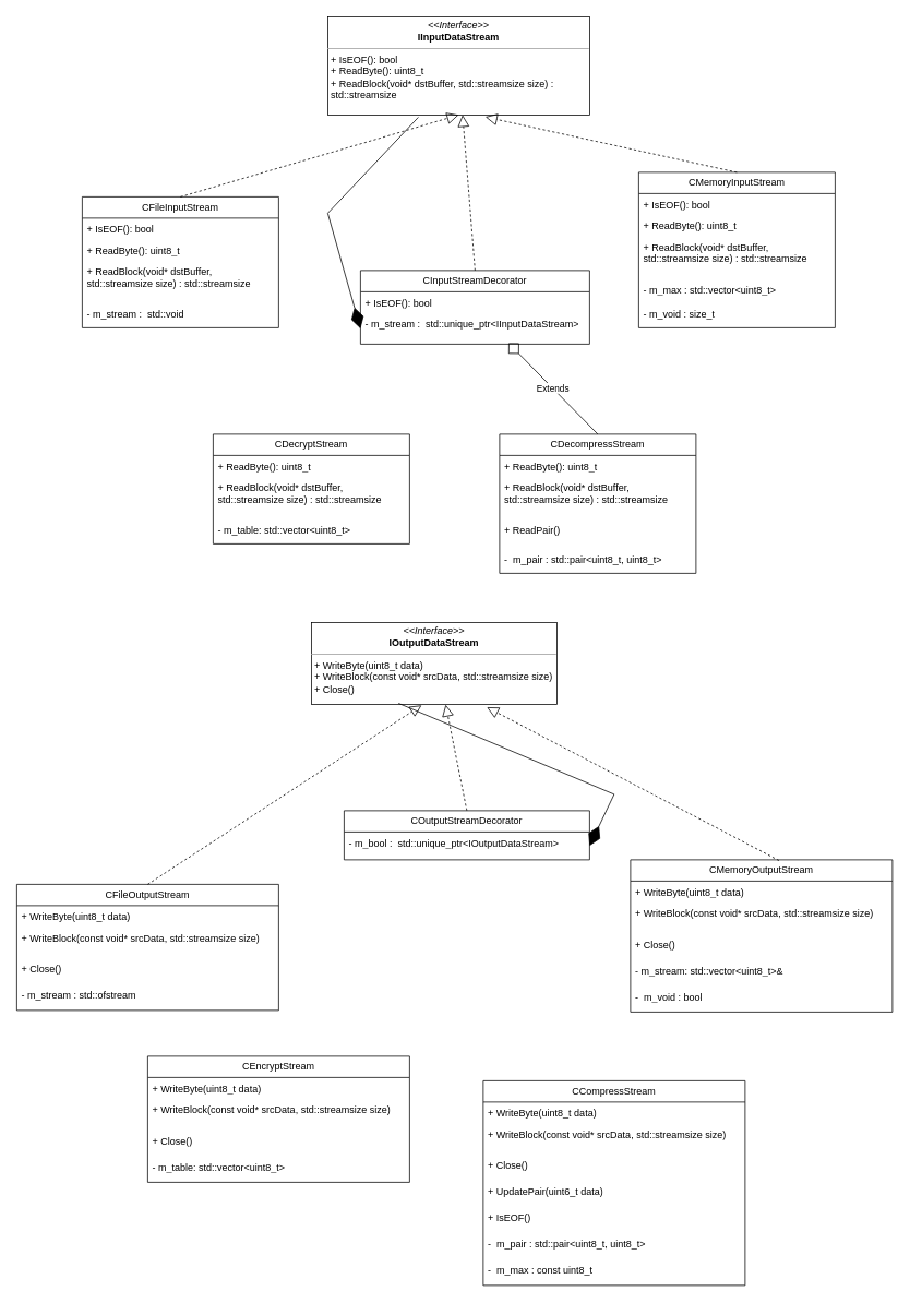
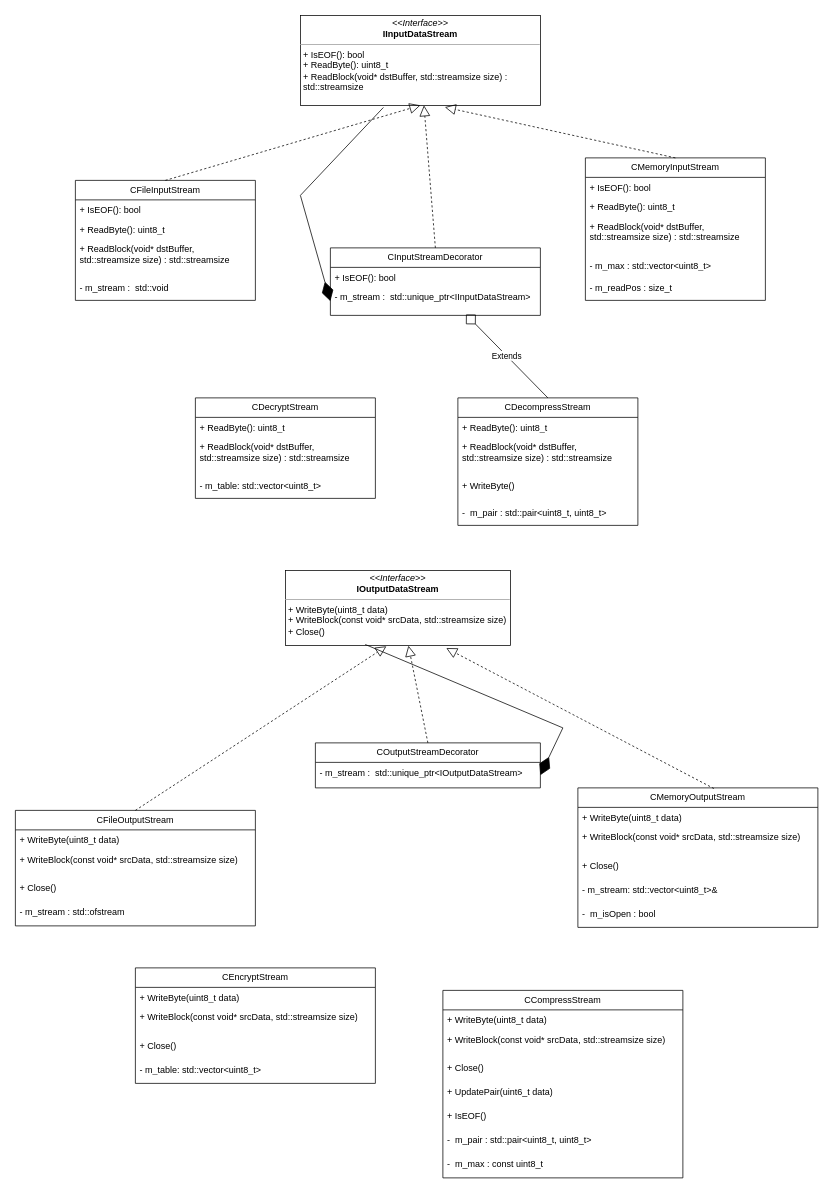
- <mxCell id="13" value="- m_void : size_t" style="text;strokeColor=none;fillColor=none;align=left;verticalAlign=top;spacingLeft=4;spacingRight=4;overflow=hidden;rotatable=0;points=[[0,0.5],[1,0.5]];portConstraint=eastwest;whiteSpace=wrap;html=1;" parent="8" vertex="1"><mxGeometry y="160" width="240" height="30" as="geometry" /></mxCell>
+ <mxCell id="13" value="- m_readPos : size_t" style="text;strokeColor=none;fillColor=none;align=left;verticalAlign=top;spacingLeft=4;spacingRight=4;overflow=hidden;rotatable=0;points=[[0,0.5],[1,0.5]];portConstraint=eastwest;whiteSpace=wrap;html=1;" parent="8" vertex="1"><mxGeometry y="160" width="240" height="30" as="geometry" /></mxCell>
- <mxCell id="21" value="+&amp;nbsp;ReadPair()" style="text;strokeColor=none;fillColor=none;align=left;verticalAlign=top;spacingLeft=4;spacingRight=4;overflow=hidden;rotatable=0;points=[[0,0.5],[1,0.5]];portConstraint=eastwest;whiteSpace=wrap;html=1;" parent="18" vertex="1"><mxGeometry y="104" width="240" height="36" as="geometry" /></mxCell>
+ <mxCell id="21" value="+&amp;nbsp;WriteByte()" style="text;strokeColor=none;fillColor=none;align=left;verticalAlign=top;spacingLeft=4;spacingRight=4;overflow=hidden;rotatable=0;points=[[0,0.5],[1,0.5]];portConstraint=eastwest;whiteSpace=wrap;html=1;" parent="18" vertex="1"><mxGeometry y="104" width="240" height="36" as="geometry" /></mxCell>
- <mxCell id="27" value="- m_bool :&amp;nbsp;&amp;nbsp;std::unique_ptr&amp;lt;IOutputDataStream&amp;gt;" style="text;strokeColor=none;fillColor=none;align=left;verticalAlign=top;spacingLeft=4;spacingRight=4;overflow=hidden;rotatable=0;points=[[0,0.5],[1,0.5]];portConstraint=eastwest;whiteSpace=wrap;html=1;" parent="26" vertex="1"><mxGeometry y="26" width="300" height="34" as="geometry" /></mxCell>
+ <mxCell id="27" value="- m_stream :&amp;nbsp;&amp;nbsp;std::unique_ptr&amp;lt;IOutputDataStream&amp;gt;" style="text;strokeColor=none;fillColor=none;align=left;verticalAlign=top;spacingLeft=4;spacingRight=4;overflow=hidden;rotatable=0;points=[[0,0.5],[1,0.5]];portConstraint=eastwest;whiteSpace=wrap;html=1;" parent="26" vertex="1"><mxGeometry y="26" width="300" height="34" as="geometry" /></mxCell>
- <mxCell id="56" value="-&amp;nbsp; m_void : bool" style="text;strokeColor=none;fillColor=none;align=left;verticalAlign=top;spacingLeft=4;spacingRight=4;overflow=hidden;rotatable=0;points=[[0,0.5],[1,0.5]];portConstraint=eastwest;whiteSpace=wrap;html=1;" parent="51" vertex="1"><mxGeometry y="154" width="320" height="32" as="geometry" /></mxCell>
+ <mxCell id="56" value="-&amp;nbsp; m_isOpen : bool" style="text;strokeColor=none;fillColor=none;align=left;verticalAlign=top;spacingLeft=4;spacingRight=4;overflow=hidden;rotatable=0;points=[[0,0.5],[1,0.5]];portConstraint=eastwest;whiteSpace=wrap;html=1;" parent="51" vertex="1"><mxGeometry y="154" width="320" height="32" as="geometry" /></mxCell>
